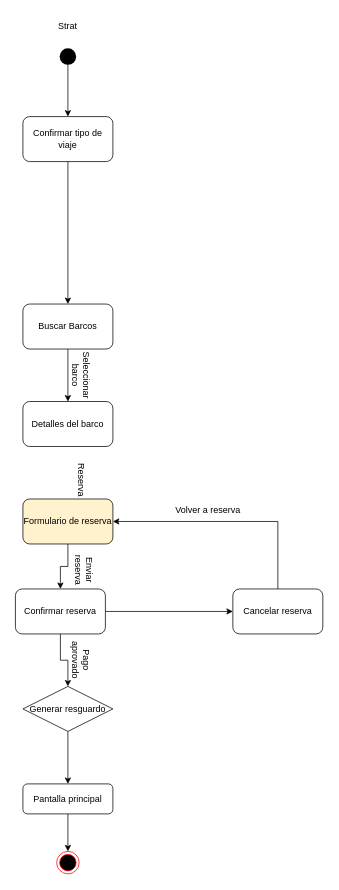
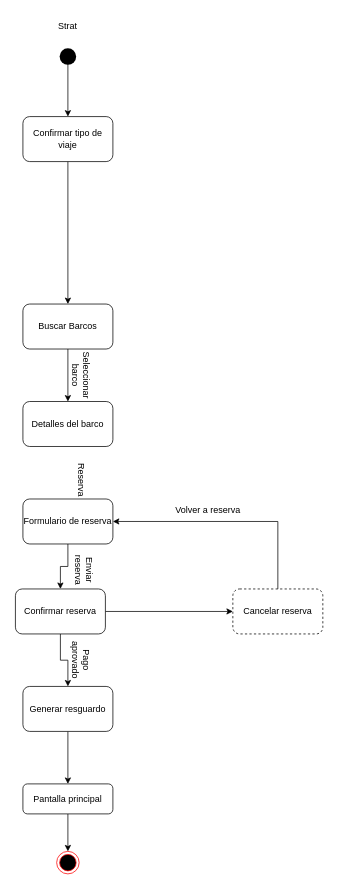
- <mxCell id="6" value="Formulario de reserva" style="rounded=1;whiteSpace=wrap;html=1;fillColor=#fff2cc;" parent="1" vertex="1"><mxGeometry x="30" y="665" width="120" height="60" as="geometry" /></mxCell>
+ <mxCell id="6" value="Formulario de reserva" style="rounded=1;whiteSpace=wrap;html=1;" parent="1" vertex="1"><mxGeometry x="30" y="665" width="120" height="60" as="geometry" /></mxCell>
- <mxCell id="25" value="Cancelar reserva" style="rounded=1;whiteSpace=wrap;html=1;" parent="1" vertex="1"><mxGeometry x="310" y="785" width="120" height="60" as="geometry" /></mxCell>
+ <mxCell id="25" value="Cancelar reserva" style="rounded=1;whiteSpace=wrap;html=1;dashed=1;" parent="1" vertex="1"><mxGeometry x="310" y="785" width="120" height="60" as="geometry" /></mxCell>
- <mxCell id="18" value="Generar resguardo" style="rhombus;whiteSpace=wrap;html=1;" parent="1" vertex="1"><mxGeometry x="30" y="915" width="120" height="60" as="geometry" /></mxCell>
+ <mxCell id="18" value="Generar resguardo" style="rounded=1;whiteSpace=wrap;html=1;" parent="1" vertex="1"><mxGeometry x="30" y="915" width="120" height="60" as="geometry" /></mxCell>
